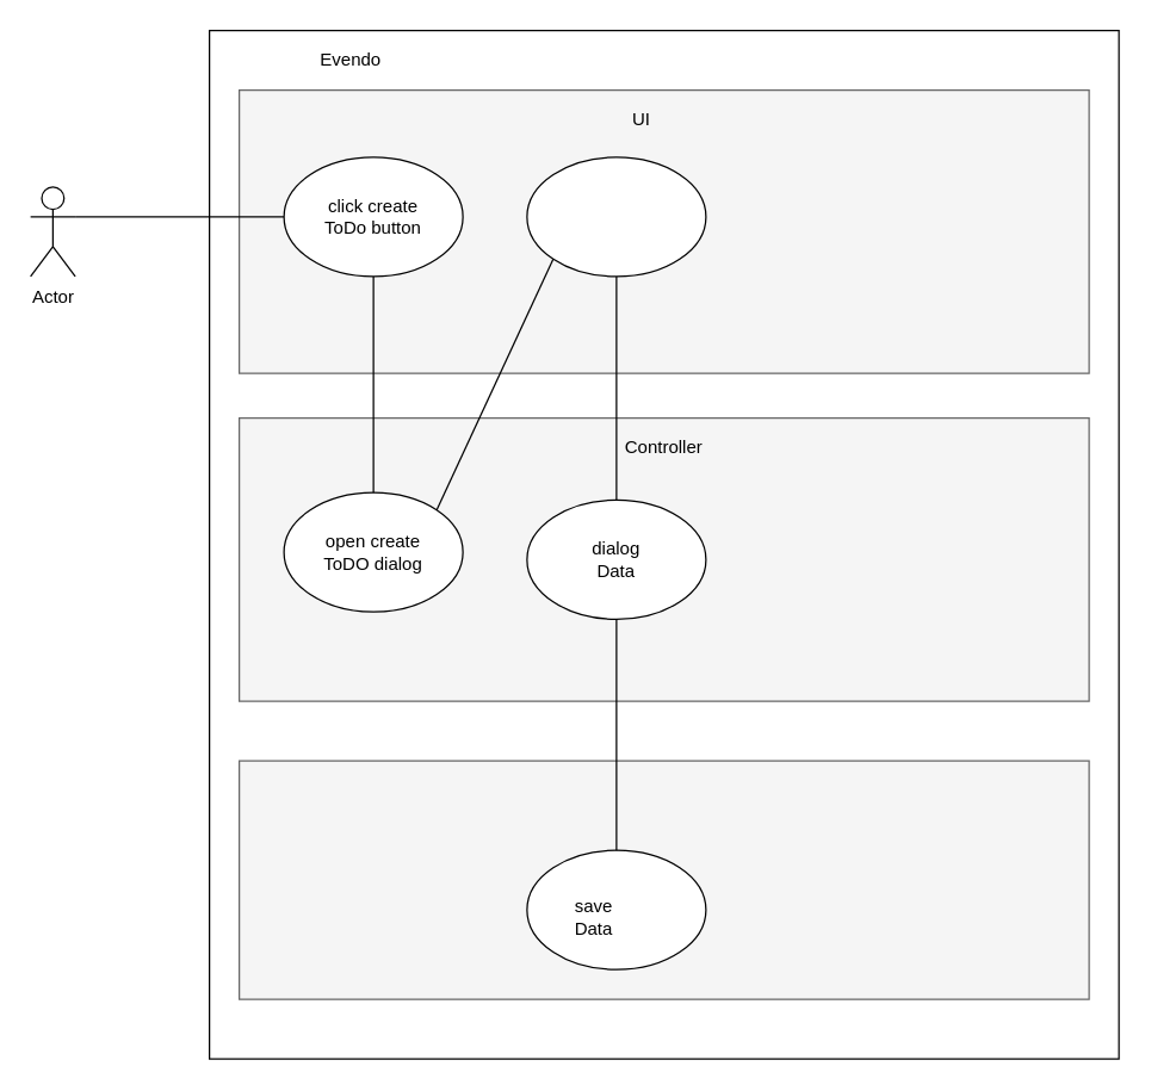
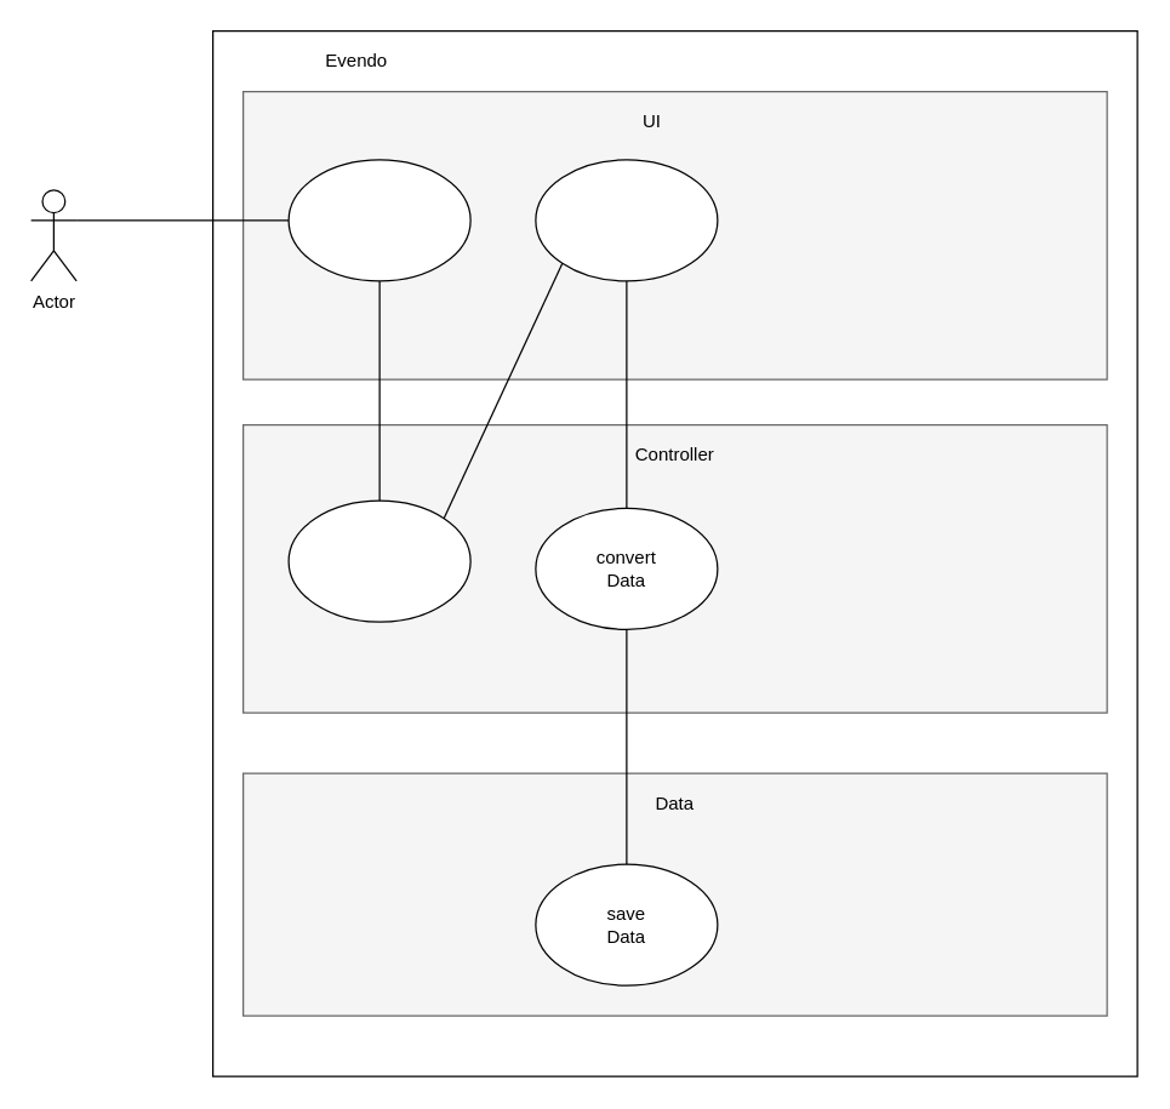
- <mxCell id="7" value="&lt;div&gt;click create ToDo button&lt;/div&gt;" style="text;html=1;strokeColor=none;fillColor=none;align=center;verticalAlign=middle;whiteSpace=wrap;rounded=0;" vertex="1" parent="1"><mxGeometry x="210" y="135" width="80" height="20" as="geometry" /></mxCell>
- <mxCell id="16" value="&lt;div&gt;open create ToDO dialog&lt;/div&gt;" style="text;html=1;strokeColor=none;fillColor=none;align=center;verticalAlign=middle;whiteSpace=wrap;rounded=0;" vertex="1" parent="1"><mxGeometry x="210" y="360" width="80" height="20" as="geometry" /></mxCell>
- <mxCell id="24" value="dialog Data" style="text;html=1;strokeColor=none;fillColor=none;align=center;verticalAlign=middle;whiteSpace=wrap;rounded=0;" vertex="1" parent="1"><mxGeometry x="393" y="365" width="40" height="20" as="geometry" /></mxCell>
+ <mxCell id="24" value="convert Data" style="text;html=1;strokeColor=none;fillColor=none;align=center;verticalAlign=middle;whiteSpace=wrap;rounded=0;" vertex="1" parent="1"><mxGeometry x="393" y="365" width="40" height="20" as="geometry" /></mxCell>
+ <mxCell id="13" value="Data" style="text;html=1;strokeColor=none;fillColor=none;align=center;verticalAlign=middle;whiteSpace=wrap;rounded=0;" vertex="1" parent="1"><mxGeometry x="425" y="520" width="40" height="20" as="geometry" /></mxCell>
- <mxCell id="19" value="save Data" style="text;html=1;strokeColor=none;fillColor=none;align=center;verticalAlign=middle;whiteSpace=wrap;rounded=0;" vertex="1" parent="1"><mxGeometry x="378" y="605" width="40" height="20" as="geometry" /></mxCell>
+ <mxCell id="19" value="save Data" style="text;html=1;strokeColor=none;fillColor=none;align=center;verticalAlign=middle;whiteSpace=wrap;rounded=0;" vertex="1" parent="1"><mxGeometry x="393" y="600" width="40" height="20" as="geometry" /></mxCell>
